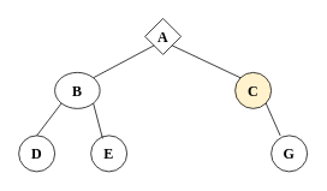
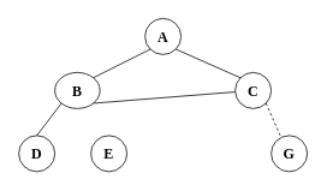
- <mxCell id="2" value="&lt;b&gt;&lt;font style=&quot;font-size: 16px;&quot; face=&quot;Verdana&quot;&gt;A&lt;/font&gt;&lt;/b&gt;" style="rhombus;whiteSpace=wrap;html=1;aspect=fixed;" vertex="1" parent="1"><mxGeometry x="160" y="20" width="40" height="40" as="geometry" /></mxCell>
+ <mxCell id="2" value="&lt;b&gt;&lt;font style=&quot;font-size: 16px;&quot; face=&quot;Verdana&quot;&gt;A&lt;/font&gt;&lt;/b&gt;" style="ellipse;whiteSpace=wrap;html=1;aspect=fixed;" vertex="1" parent="1"><mxGeometry x="160" y="20" width="40" height="40" as="geometry" /></mxCell>
- <mxCell id="4" value="&lt;b&gt;&lt;font style=&quot;font-size: 16px;&quot; face=&quot;Verdana&quot;&gt;C&lt;/font&gt;&lt;/b&gt;" style="ellipse;whiteSpace=wrap;html=1;aspect=fixed;fillColor=#fff2cc;" vertex="1" parent="1"><mxGeometry x="260" y="80" width="40" height="40" as="geometry" /></mxCell>
+ <mxCell id="4" value="&lt;b&gt;&lt;font style=&quot;font-size: 16px;&quot; face=&quot;Verdana&quot;&gt;C&lt;/font&gt;&lt;/b&gt;" style="ellipse;whiteSpace=wrap;html=1;aspect=fixed;" vertex="1" parent="1"><mxGeometry x="260" y="80" width="40" height="40" as="geometry" /></mxCell>
- <mxCell id="12" value="" style="endArrow=none;html=1;rounded=0;exitX=1;exitY=1;exitDx=0;exitDy=0;entryX=0.25;entryY=0;entryDx=0;entryDy=0;entryPerimeter=0;" edge="1" parent="1" source="4" target="7"><mxGeometry width="50" height="50" relative="1" as="geometry"><mxPoint x="270" y="120" as="sourcePoint" /><mxPoint x="320" y="70" as="targetPoint" /></mxGeometry></mxCell>
+ <mxCell id="12" value="" style="endArrow=none;html=1;rounded=0;exitX=1;exitY=1;exitDx=0;exitDy=0;entryX=0.25;entryY=0;entryDx=0;entryDy=0;entryPerimeter=0;dashed=1;" edge="1" parent="1" source="4" target="7"><mxGeometry width="50" height="50" relative="1" as="geometry"><mxPoint x="270" y="120" as="sourcePoint" /><mxPoint x="320" y="70" as="targetPoint" /></mxGeometry></mxCell>
- <mxCell id="10" value="" style="endArrow=none;html=1;rounded=0;exitX=1;exitY=1;exitDx=0;exitDy=0;entryX=0.325;entryY=0.083;entryDx=0;entryDy=0;entryPerimeter=0;" edge="1" parent="1" source="3" target="6"><mxGeometry width="50" height="50" relative="1" as="geometry"><mxPoint x="270" y="120" as="sourcePoint" /><mxPoint x="320" y="70" as="targetPoint" /></mxGeometry></mxCell>
+ <mxCell id="10" value="" style="endArrow=none;html=1;rounded=0;exitX=1;exitY=1;exitDx=0;exitDy=0;" edge="1" parent="1" source="3" target="4"><mxGeometry width="50" height="50" relative="1" as="geometry"><mxPoint x="270" y="120" as="sourcePoint" /><mxPoint x="320" y="70" as="targetPoint" /></mxGeometry></mxCell>
